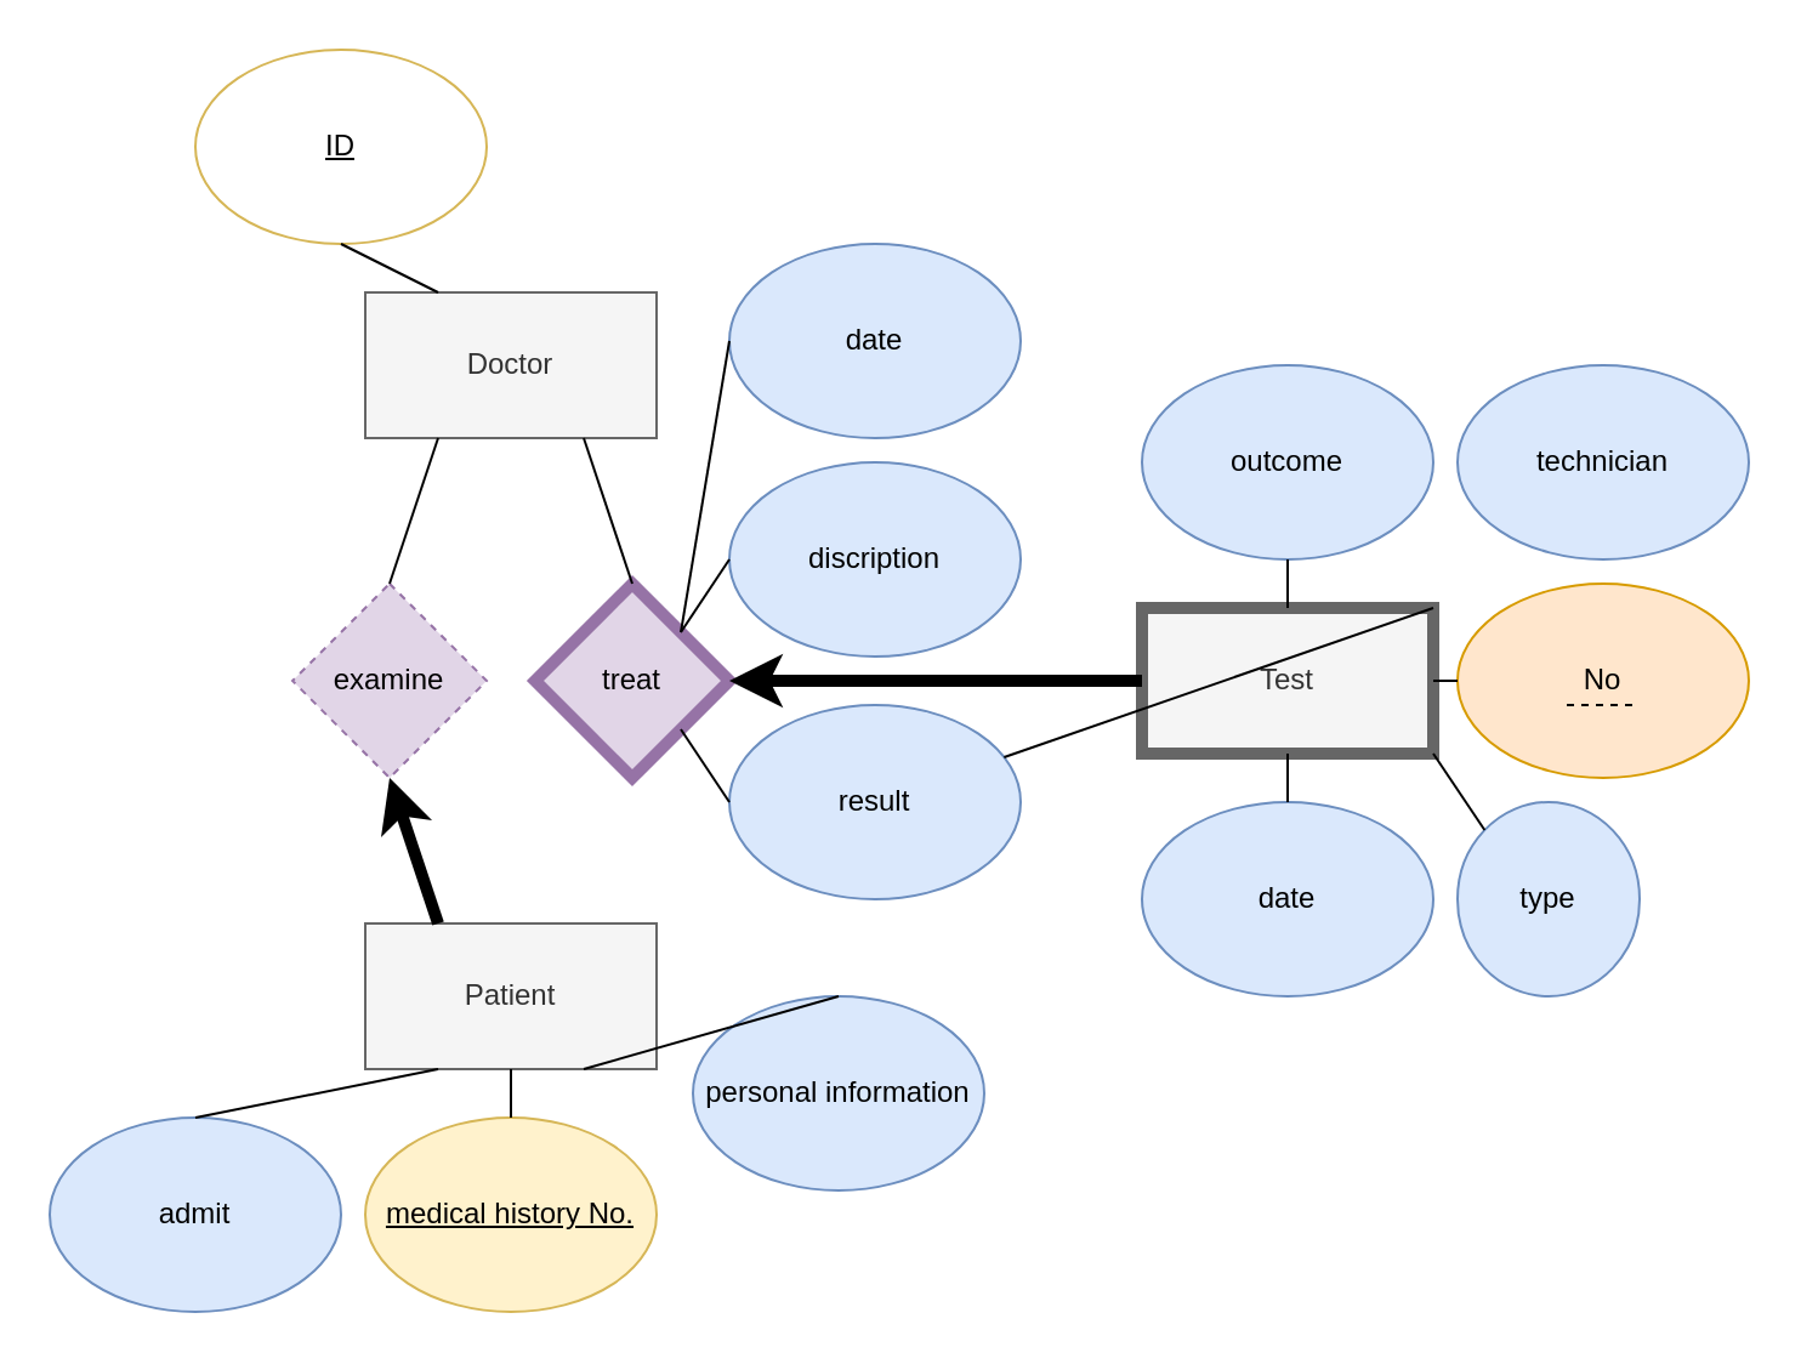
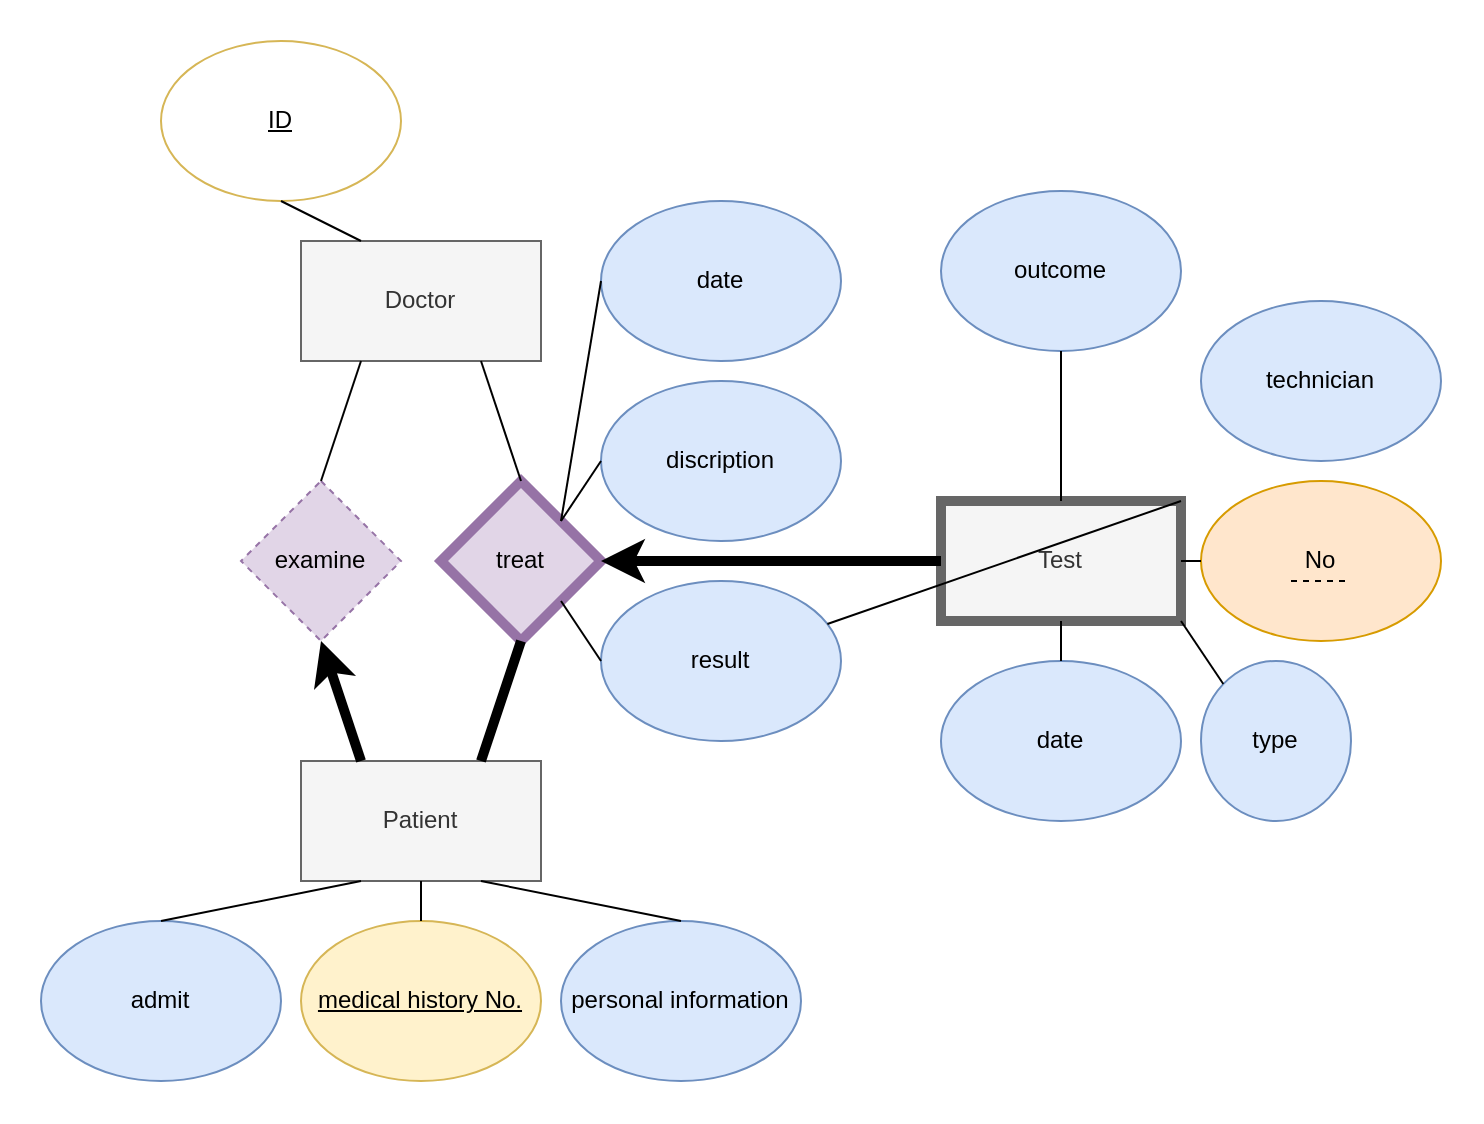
- <mxCell id="11" value="outcome" style="ellipse;whiteSpace=wrap;html=1;fillColor=#dae8fc;strokeColor=#6c8ebf;" parent="1" vertex="1"><mxGeometry x="470" y="150" width="120" height="80" as="geometry" /></mxCell>
+ <mxCell id="11" value="outcome" style="ellipse;whiteSpace=wrap;html=1;fillColor=#dae8fc;strokeColor=#6c8ebf;" parent="1" vertex="1"><mxGeometry x="470" y="95" width="120" height="80" as="geometry" /></mxCell>
+ <mxCell id="17" value="" style="endArrow=none;html=1;rounded=0;strokeWidth=5;exitX=0.75;exitY=0;exitDx=0;exitDy=0;entryX=0.5;entryY=1;entryDx=0;entryDy=0;" parent="1" source="3" target="5" edge="1"><mxGeometry width="50" height="50" relative="1" as="geometry"><mxPoint x="350" y="360" as="sourcePoint" /><mxPoint x="400" y="310" as="targetPoint" /></mxGeometry></mxCell>
- <mxCell id="12" value="personal information" style="ellipse;whiteSpace=wrap;html=1;fillColor=#dae8fc;strokeColor=#6c8ebf;" parent="1" vertex="1"><mxGeometry x="285" y="410" width="120" height="80" as="geometry" /></mxCell>
+ <mxCell id="12" value="personal information" style="ellipse;whiteSpace=wrap;html=1;fillColor=#dae8fc;strokeColor=#6c8ebf;" parent="1" vertex="1"><mxGeometry x="280" y="460" width="120" height="80" as="geometry" /></mxCell>
